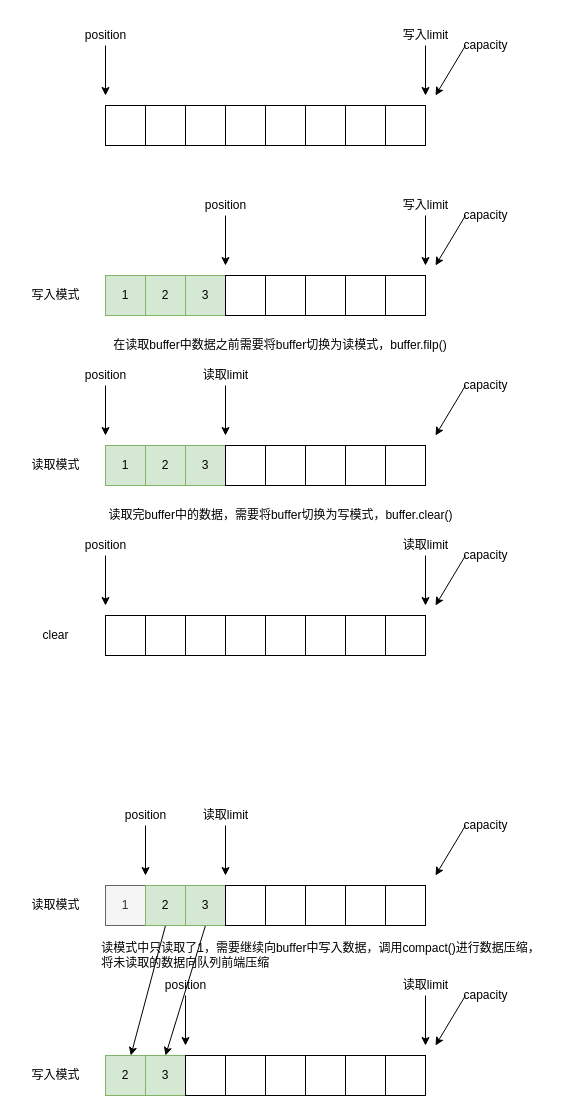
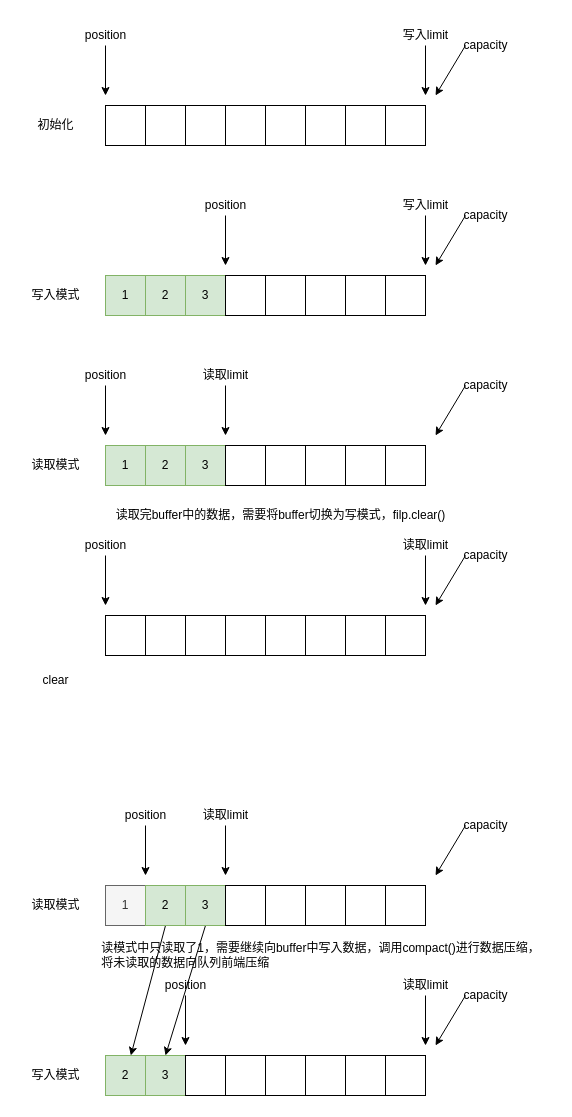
+ <mxCell id="10" value="初始化" style="text;html=1;align=center;verticalAlign=middle;resizable=0;points=[];autosize=1;strokeColor=none;fillColor=none;" vertex="1" parent="1"><mxGeometry x="25" y="110" width="60" height="30" as="geometry" /></mxCell>
- <mxCell id="47" value="在读取buffer中数据之前需要将buffer切换为读模式，buffer.filp()" style="text;html=1;strokeColor=none;fillColor=none;align=center;verticalAlign=middle;whiteSpace=wrap;rounded=0;" vertex="1" parent="1"><mxGeometry x="105" y="330" width="350" height="30" as="geometry" /></mxCell>
- <mxCell id="63" value="读取完buffer中的数据，需要将buffer切换为写模式，buffer.clear()" style="text;html=1;align=center;verticalAlign=middle;resizable=0;points=[];autosize=1;strokeColor=none;fillColor=none;" vertex="1" parent="1"><mxGeometry x="95" y="500" width="370" height="30" as="geometry" /></mxCell>
+ <mxCell id="63" value="读取完buffer中的数据，需要将buffer切换为写模式，filp.clear()" style="text;html=1;align=center;verticalAlign=middle;resizable=0;points=[];autosize=1;strokeColor=none;fillColor=none;" vertex="1" parent="1"><mxGeometry x="95" y="500" width="370" height="30" as="geometry" /></mxCell>
- <mxCell id="56" value="clear" style="text;html=1;align=center;verticalAlign=middle;resizable=0;points=[];autosize=1;strokeColor=none;fillColor=none;" vertex="1" parent="1"><mxGeometry x="30" y="620" width="50" height="30" as="geometry" /></mxCell>
+ <mxCell id="56" value="clear" style="text;html=1;align=center;verticalAlign=middle;resizable=0;points=[];autosize=1;strokeColor=none;fillColor=none;" vertex="1" parent="1"><mxGeometry x="30" y="665" width="50" height="30" as="geometry" /></mxCell>
